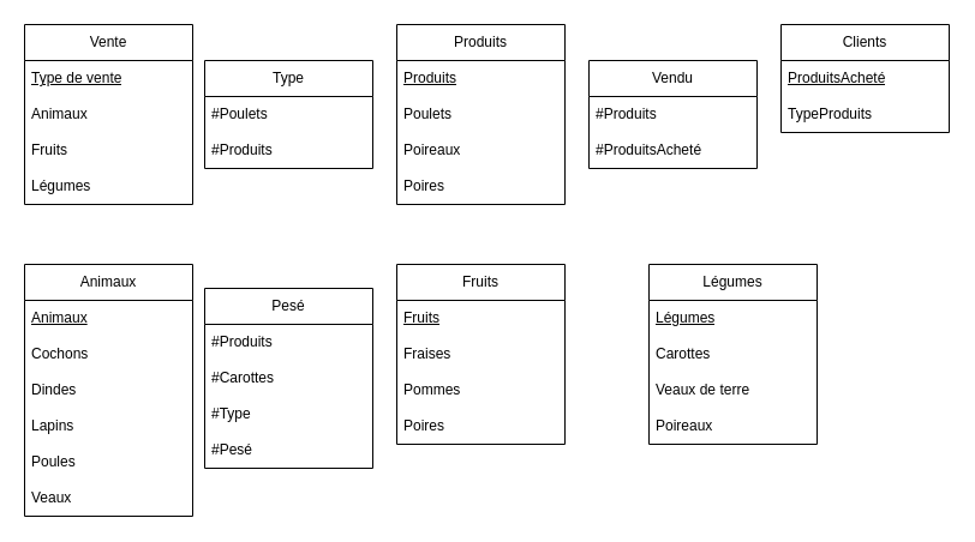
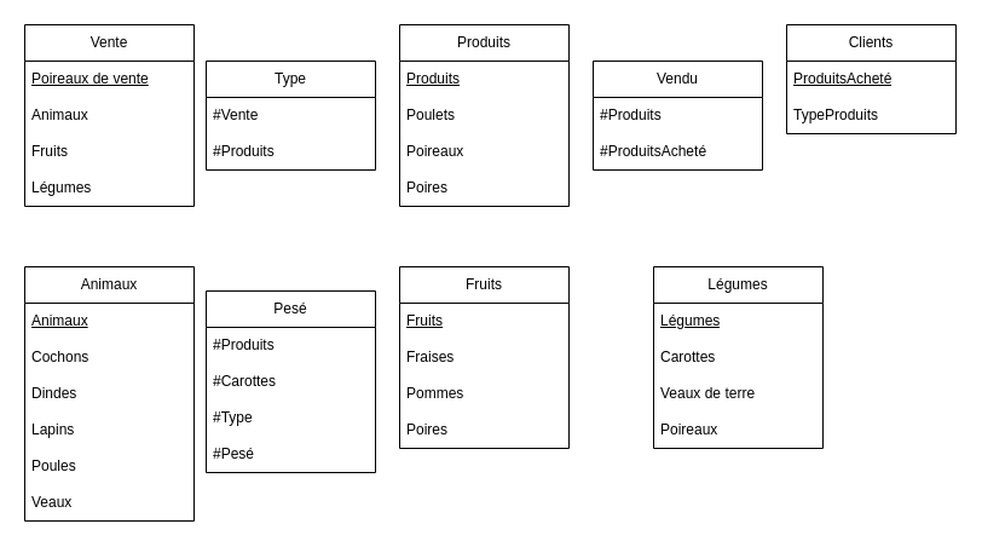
- <mxCell id="28" value="&lt;u&gt;Type de vente&lt;/u&gt;" style="text;strokeColor=none;fillColor=none;align=left;verticalAlign=middle;spacingLeft=4;spacingRight=4;overflow=hidden;points=[[0,0.5],[1,0.5]];portConstraint=eastwest;rotatable=0;whiteSpace=wrap;html=1;" parent="27" vertex="1"><mxGeometry y="30" width="140" height="30" as="geometry" /></mxCell>
+ <mxCell id="28" value="&lt;u&gt;Poireaux de vente&lt;/u&gt;" style="text;strokeColor=none;fillColor=none;align=left;verticalAlign=middle;spacingLeft=4;spacingRight=4;overflow=hidden;points=[[0,0.5],[1,0.5]];portConstraint=eastwest;rotatable=0;whiteSpace=wrap;html=1;" parent="27" vertex="1"><mxGeometry y="30" width="140" height="30" as="geometry" /></mxCell>
- <mxCell id="33" value="#Poulets" style="text;strokeColor=none;fillColor=none;align=left;verticalAlign=middle;spacingLeft=4;spacingRight=4;overflow=hidden;points=[[0,0.5],[1,0.5]];portConstraint=eastwest;rotatable=0;whiteSpace=wrap;html=1;" parent="32" vertex="1"><mxGeometry y="30" width="140" height="30" as="geometry" /></mxCell>
+ <mxCell id="33" value="#Vente" style="text;strokeColor=none;fillColor=none;align=left;verticalAlign=middle;spacingLeft=4;spacingRight=4;overflow=hidden;points=[[0,0.5],[1,0.5]];portConstraint=eastwest;rotatable=0;whiteSpace=wrap;html=1;" parent="32" vertex="1"><mxGeometry y="30" width="140" height="30" as="geometry" /></mxCell>
